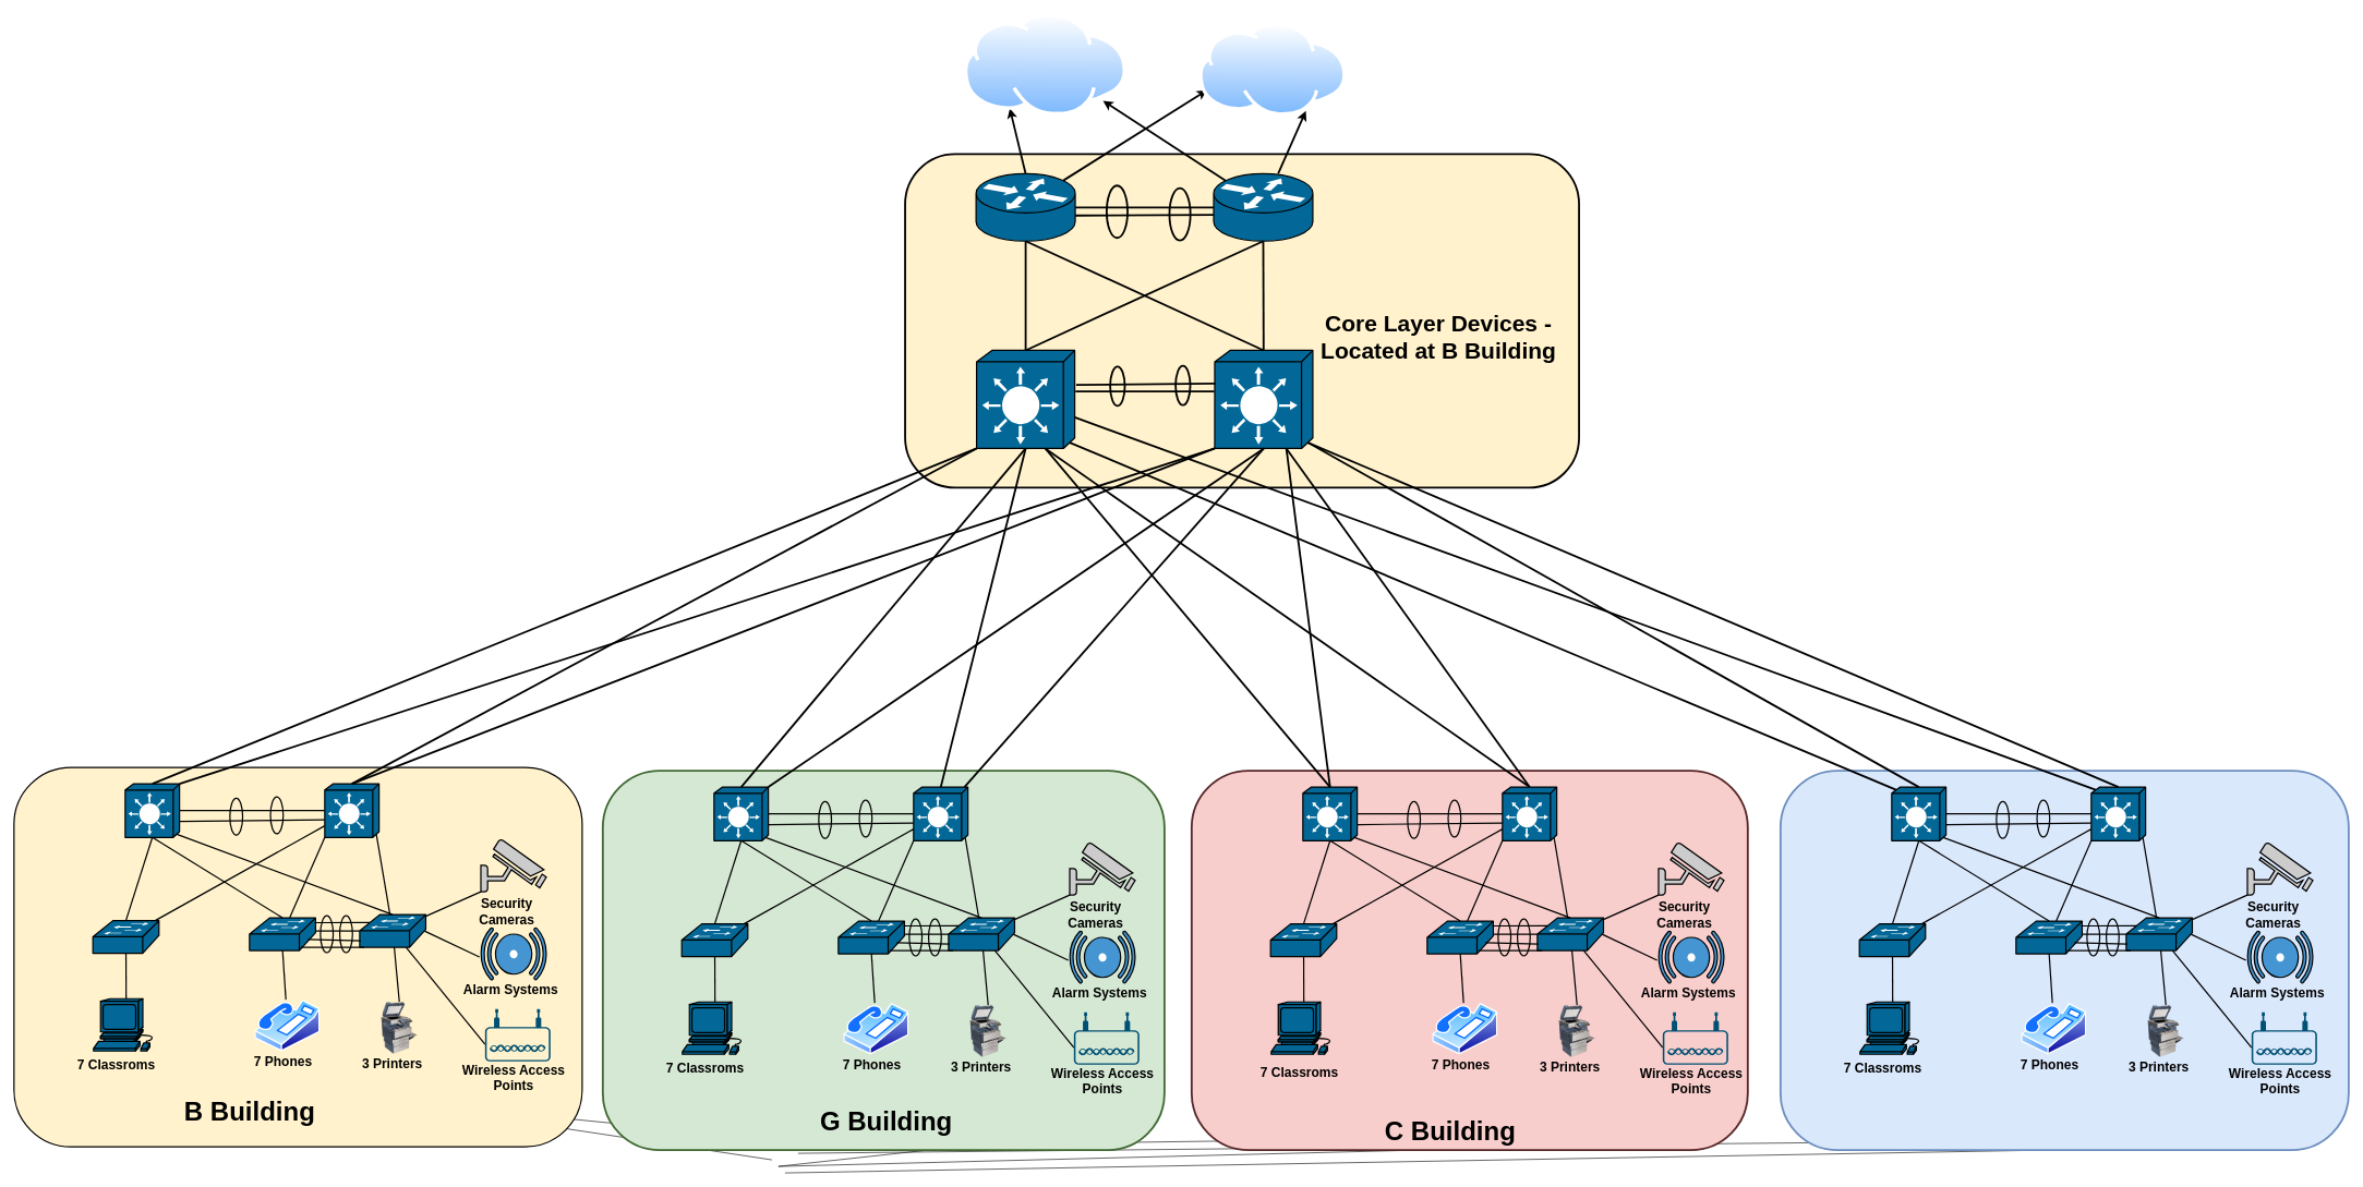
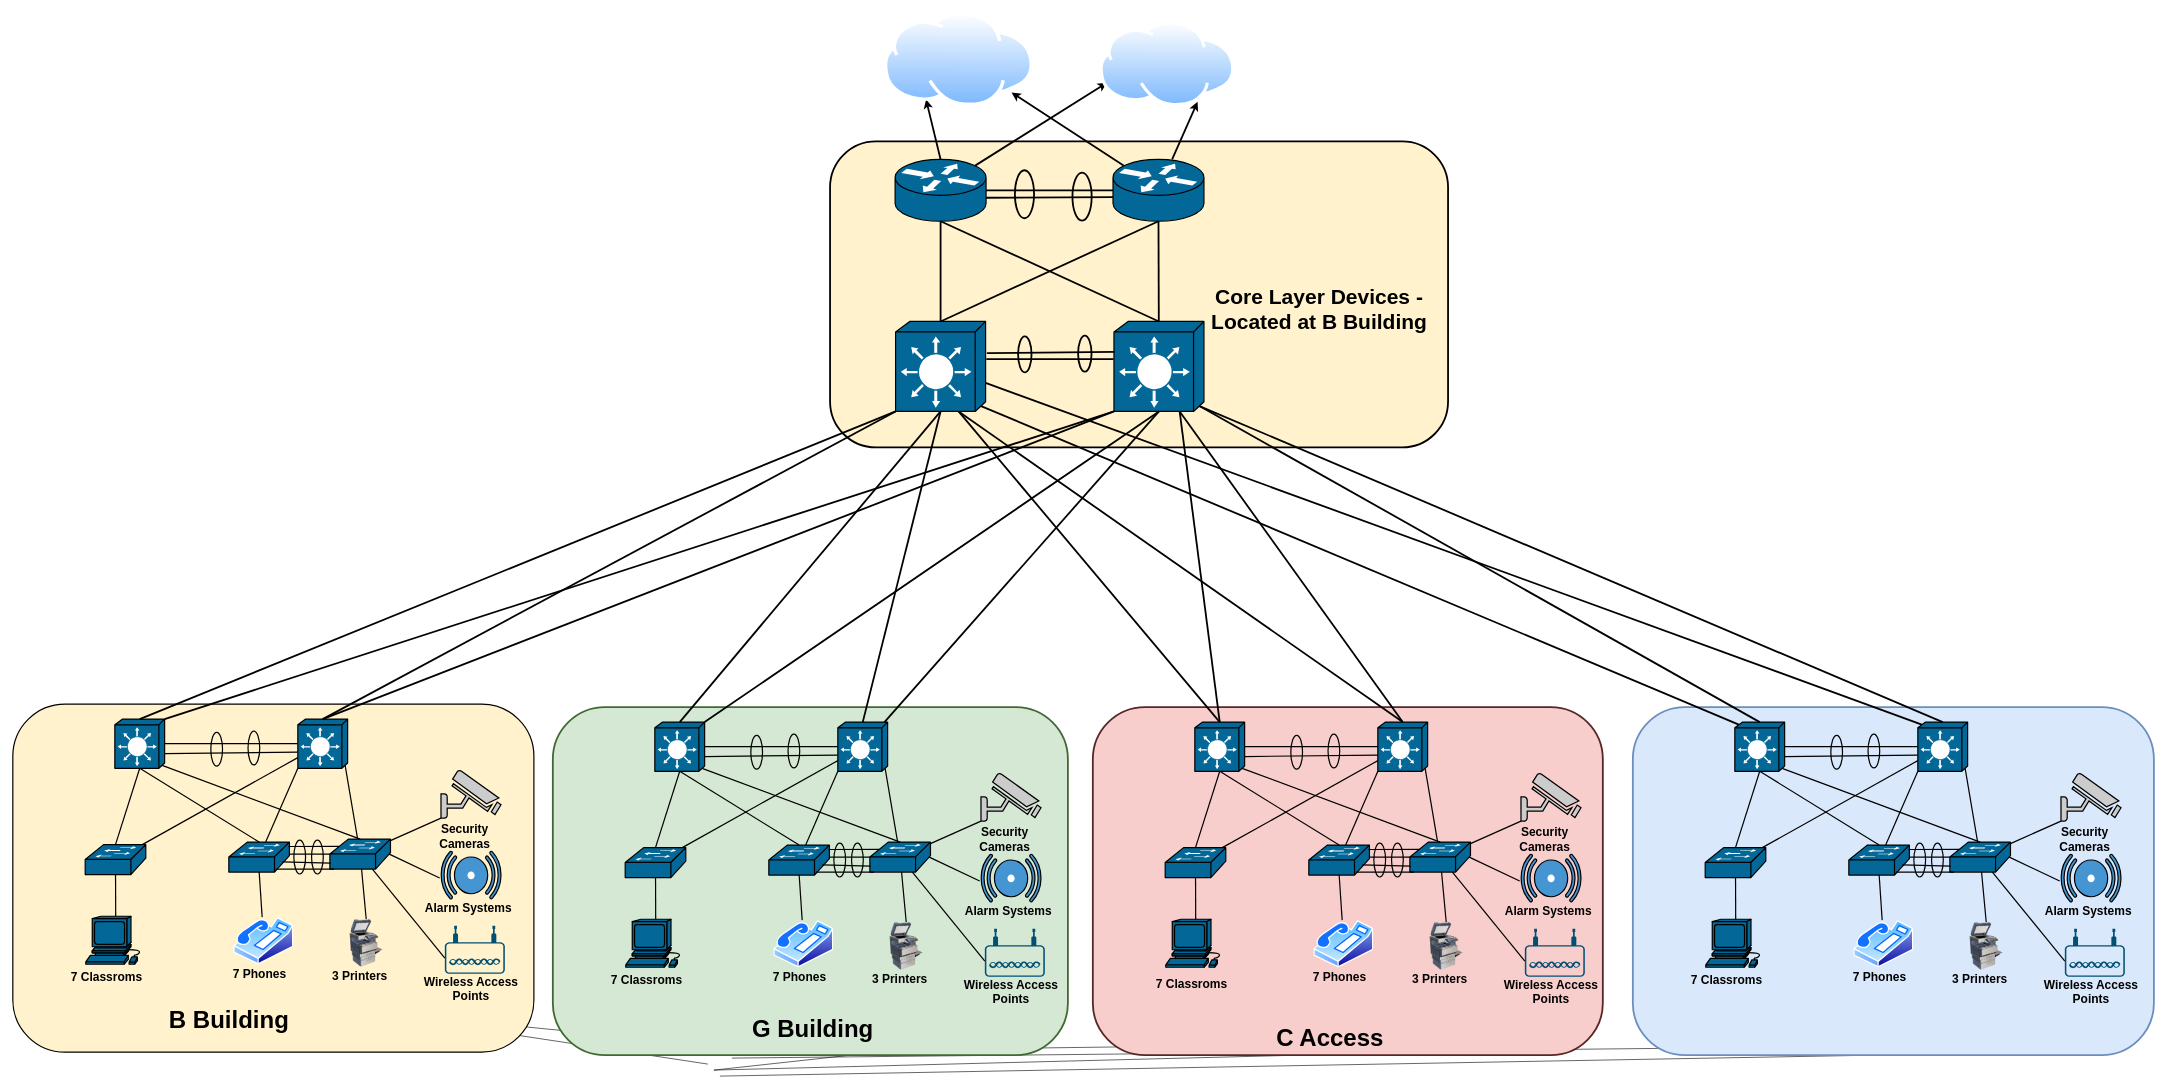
- <mxCell id="128" value="&lt;font style=&quot;font-size: 40px;&quot; color=&quot;#000000&quot;&gt;&lt;b style=&quot;font-size: 40px;&quot;&gt;C Building&lt;/b&gt;&lt;/font&gt;" style="text;html=1;strokeColor=none;fillColor=none;align=center;verticalAlign=middle;whiteSpace=wrap;rounded=0;strokeWidth=2;fontSize=40;" vertex="1" parent="1"><mxGeometry x="2060.55" y="1713" width="310" height="30" as="geometry" /></mxCell>
+ <mxCell id="128" value="&lt;font style=&quot;font-size: 40px;&quot; color=&quot;#000000&quot;&gt;&lt;b style=&quot;font-size: 40px;&quot;&gt;C Access&lt;/b&gt;&lt;/font&gt;" style="text;html=1;strokeColor=none;fillColor=none;align=center;verticalAlign=middle;whiteSpace=wrap;rounded=0;strokeWidth=2;fontSize=40;" vertex="1" parent="1"><mxGeometry x="2060.55" y="1713" width="310" height="30" as="geometry" /></mxCell>
